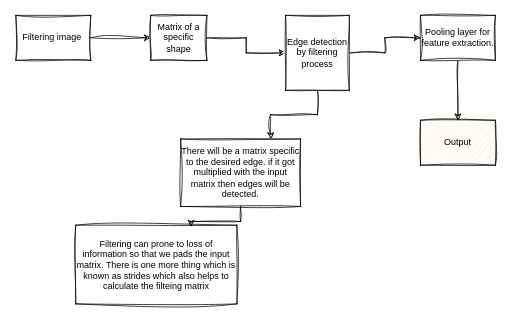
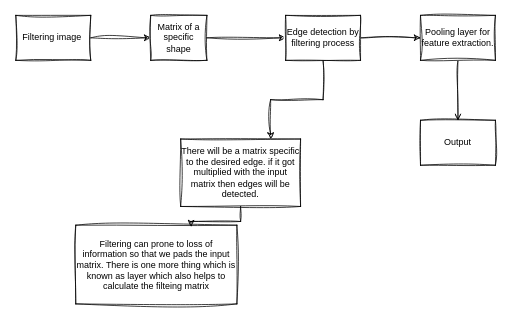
- <mxCell id="8" value="Edge detection by filtering process" style="rounded=0;whiteSpace=wrap;html=1;sketch=1;curveFitting=1;jiggle=2;" vertex="1" parent="1"><mxGeometry x="380" y="20" width="85" height="100" as="geometry" /></mxCell>
+ <mxCell id="8" value="Edge detection by filtering process" style="rounded=0;whiteSpace=wrap;html=1;sketch=1;curveFitting=1;jiggle=2;" vertex="1" parent="1"><mxGeometry x="380" y="20" width="100" height="60" as="geometry" /></mxCell>
- <mxCell id="12" value="" style="edgeStyle=orthogonalEdgeStyle;rounded=0;orthogonalLoop=1;jettySize=auto;html=1;sketch=1;curveFitting=1;jiggle=2;" edge="1" parent="1" source="13" target="14"><mxGeometry relative="1" as="geometry" /></mxCell>
+ <mxCell id="12" value="" style="edgeStyle=orthogonalEdgeStyle;rounded=0;orthogonalLoop=1;jettySize=auto;html=1;sketch=1;curveFitting=1;jiggle=2;endArrow=open;" edge="1" parent="1" source="13" target="14"><mxGeometry relative="1" as="geometry" /></mxCell>
- <mxCell id="14" value="Output" style="rounded=0;whiteSpace=wrap;html=1;sketch=1;curveFitting=1;jiggle=2;fillColor=#ffe6cc;" vertex="1" parent="1"><mxGeometry x="560" y="160" width="100" height="60" as="geometry" /></mxCell>
+ <mxCell id="14" value="Output" style="rounded=0;whiteSpace=wrap;html=1;sketch=1;curveFitting=1;jiggle=2;" vertex="1" parent="1"><mxGeometry x="560" y="160" width="100" height="60" as="geometry" /></mxCell>
- <mxCell id="9" value="Filtering can prone to loss of information so that we pads the input matrix. There is one more thing which is known as strides which also helps to calculate the filteing matrix" style="whiteSpace=wrap;html=1;rounded=0;sketch=1;curveFitting=1;jiggle=2;" vertex="1" parent="1"><mxGeometry x="100" y="300" width="215" height="105" as="geometry" /></mxCell>
+ <mxCell id="9" value="Filtering can prone to loss of information so that we pads the input matrix. There is one more thing which is known as layer which also helps to calculate the filteing matrix" style="whiteSpace=wrap;html=1;rounded=0;sketch=1;curveFitting=1;jiggle=2;" vertex="1" parent="1"><mxGeometry x="100" y="300" width="215" height="105" as="geometry" /></mxCell>
